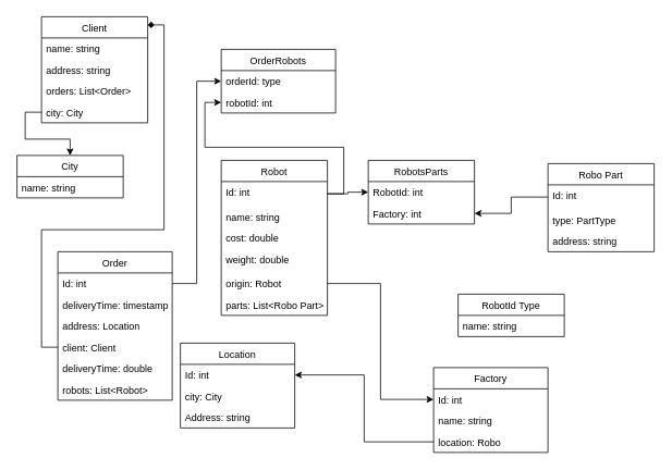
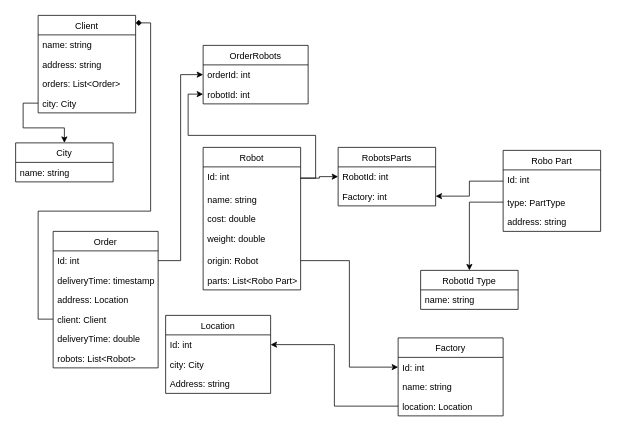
- <mxCell id="33" value="orderId: type" style="text;strokeColor=none;fillColor=none;align=left;verticalAlign=top;spacingLeft=4;spacingRight=4;overflow=hidden;rotatable=0;points=[[0,0.5],[1,0.5]];portConstraint=eastwest;" vertex="1" parent="32"><mxGeometry y="26" width="140" height="26" as="geometry" /></mxCell>
+ <mxCell id="33" value="orderId: int" style="text;strokeColor=none;fillColor=none;align=left;verticalAlign=top;spacingLeft=4;spacingRight=4;overflow=hidden;rotatable=0;points=[[0,0.5],[1,0.5]];portConstraint=eastwest;" vertex="1" parent="32"><mxGeometry y="26" width="140" height="26" as="geometry" /></mxCell>
+ <mxCell id="20" style="edgeStyle=orthogonalEdgeStyle;rounded=0;orthogonalLoop=1;jettySize=auto;html=1;entryX=0.5;entryY=0;entryDx=0;entryDy=0;" parent="1" source="4" target="18" edge="1"><mxGeometry relative="1" as="geometry" /></mxCell>
- <mxCell id="49" value="location: Robo" style="text;strokeColor=none;fillColor=none;align=left;verticalAlign=top;spacingLeft=4;spacingRight=4;overflow=hidden;rotatable=0;points=[[0,0.5],[1,0.5]];portConstraint=eastwest;" vertex="1" parent="46"><mxGeometry y="78" width="140" height="26" as="geometry" /></mxCell>
+ <mxCell id="49" value="location: Location" style="text;strokeColor=none;fillColor=none;align=left;verticalAlign=top;spacingLeft=4;spacingRight=4;overflow=hidden;rotatable=0;points=[[0,0.5],[1,0.5]];portConstraint=eastwest;" vertex="1" parent="46"><mxGeometry y="78" width="140" height="26" as="geometry" /></mxCell>
